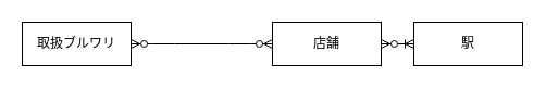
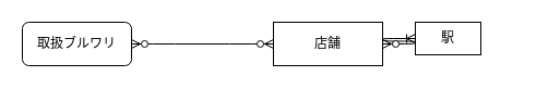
- <mxCell id="3" value="取扱ブルワリ" style="whiteSpace=wrap;html=1;align=center;" parent="1" vertex="1"><mxGeometry x="20" y="20" width="100" height="40" as="geometry" /></mxCell>
+ <mxCell id="3" value="取扱ブルワリ" style="whiteSpace=wrap;html=1;align=center;rounded=1;" parent="1" vertex="1"><mxGeometry x="20" y="20" width="100" height="40" as="geometry" /></mxCell>
- <mxCell id="4" value="駅" style="whiteSpace=wrap;html=1;align=center;" parent="1" vertex="1"><mxGeometry x="380" y="20" width="100" height="40" as="geometry" /></mxCell>
+ <mxCell id="4" value="駅" style="whiteSpace=wrap;html=1;align=center;" parent="1" vertex="1"><mxGeometry x="380" y="20" width="60" height="30" as="geometry" /></mxCell>
